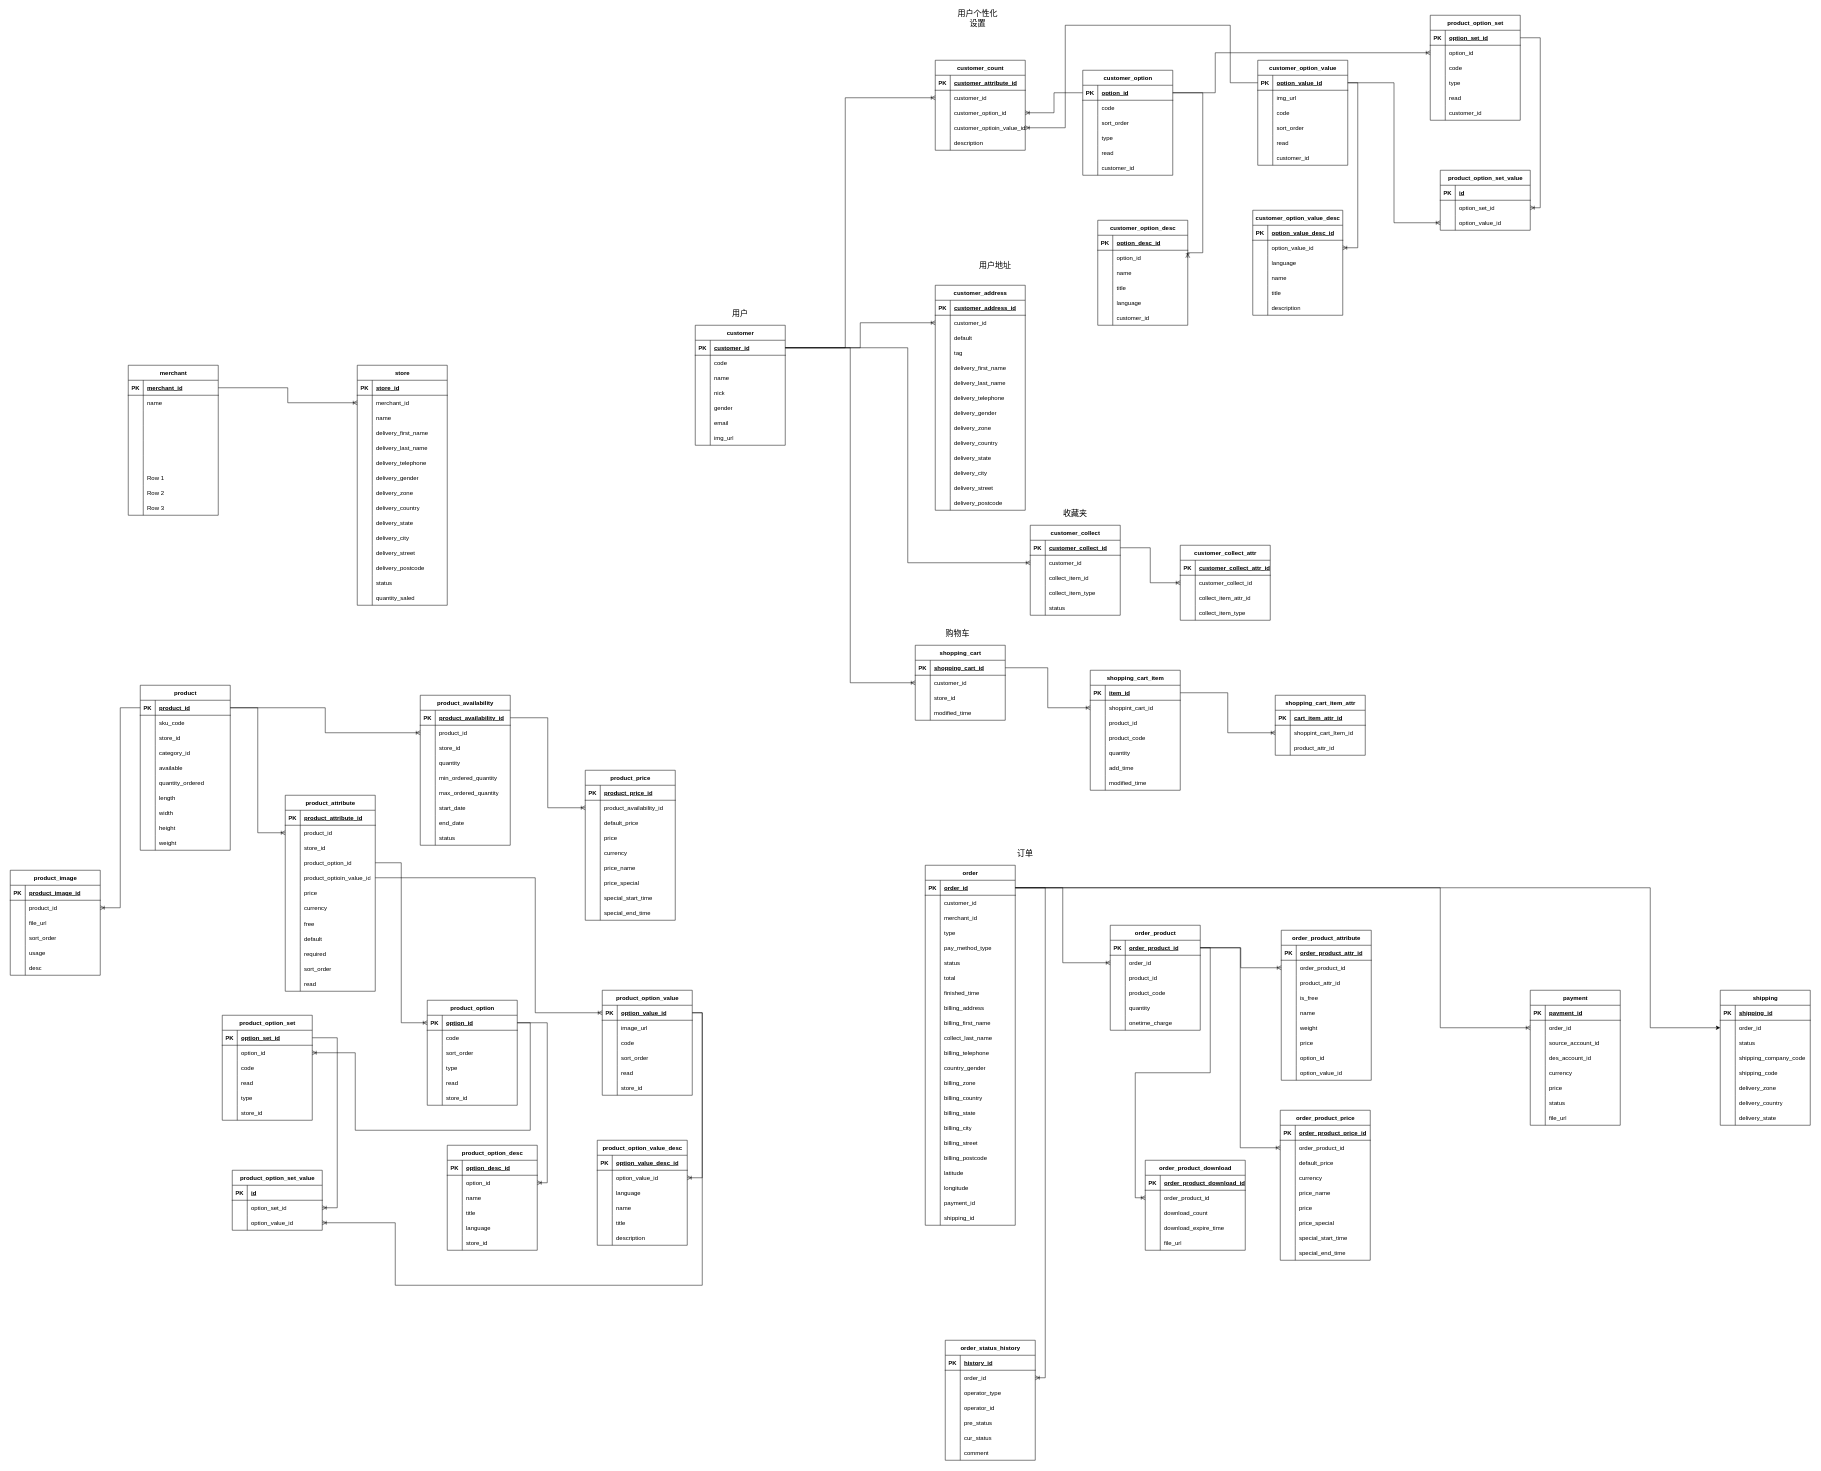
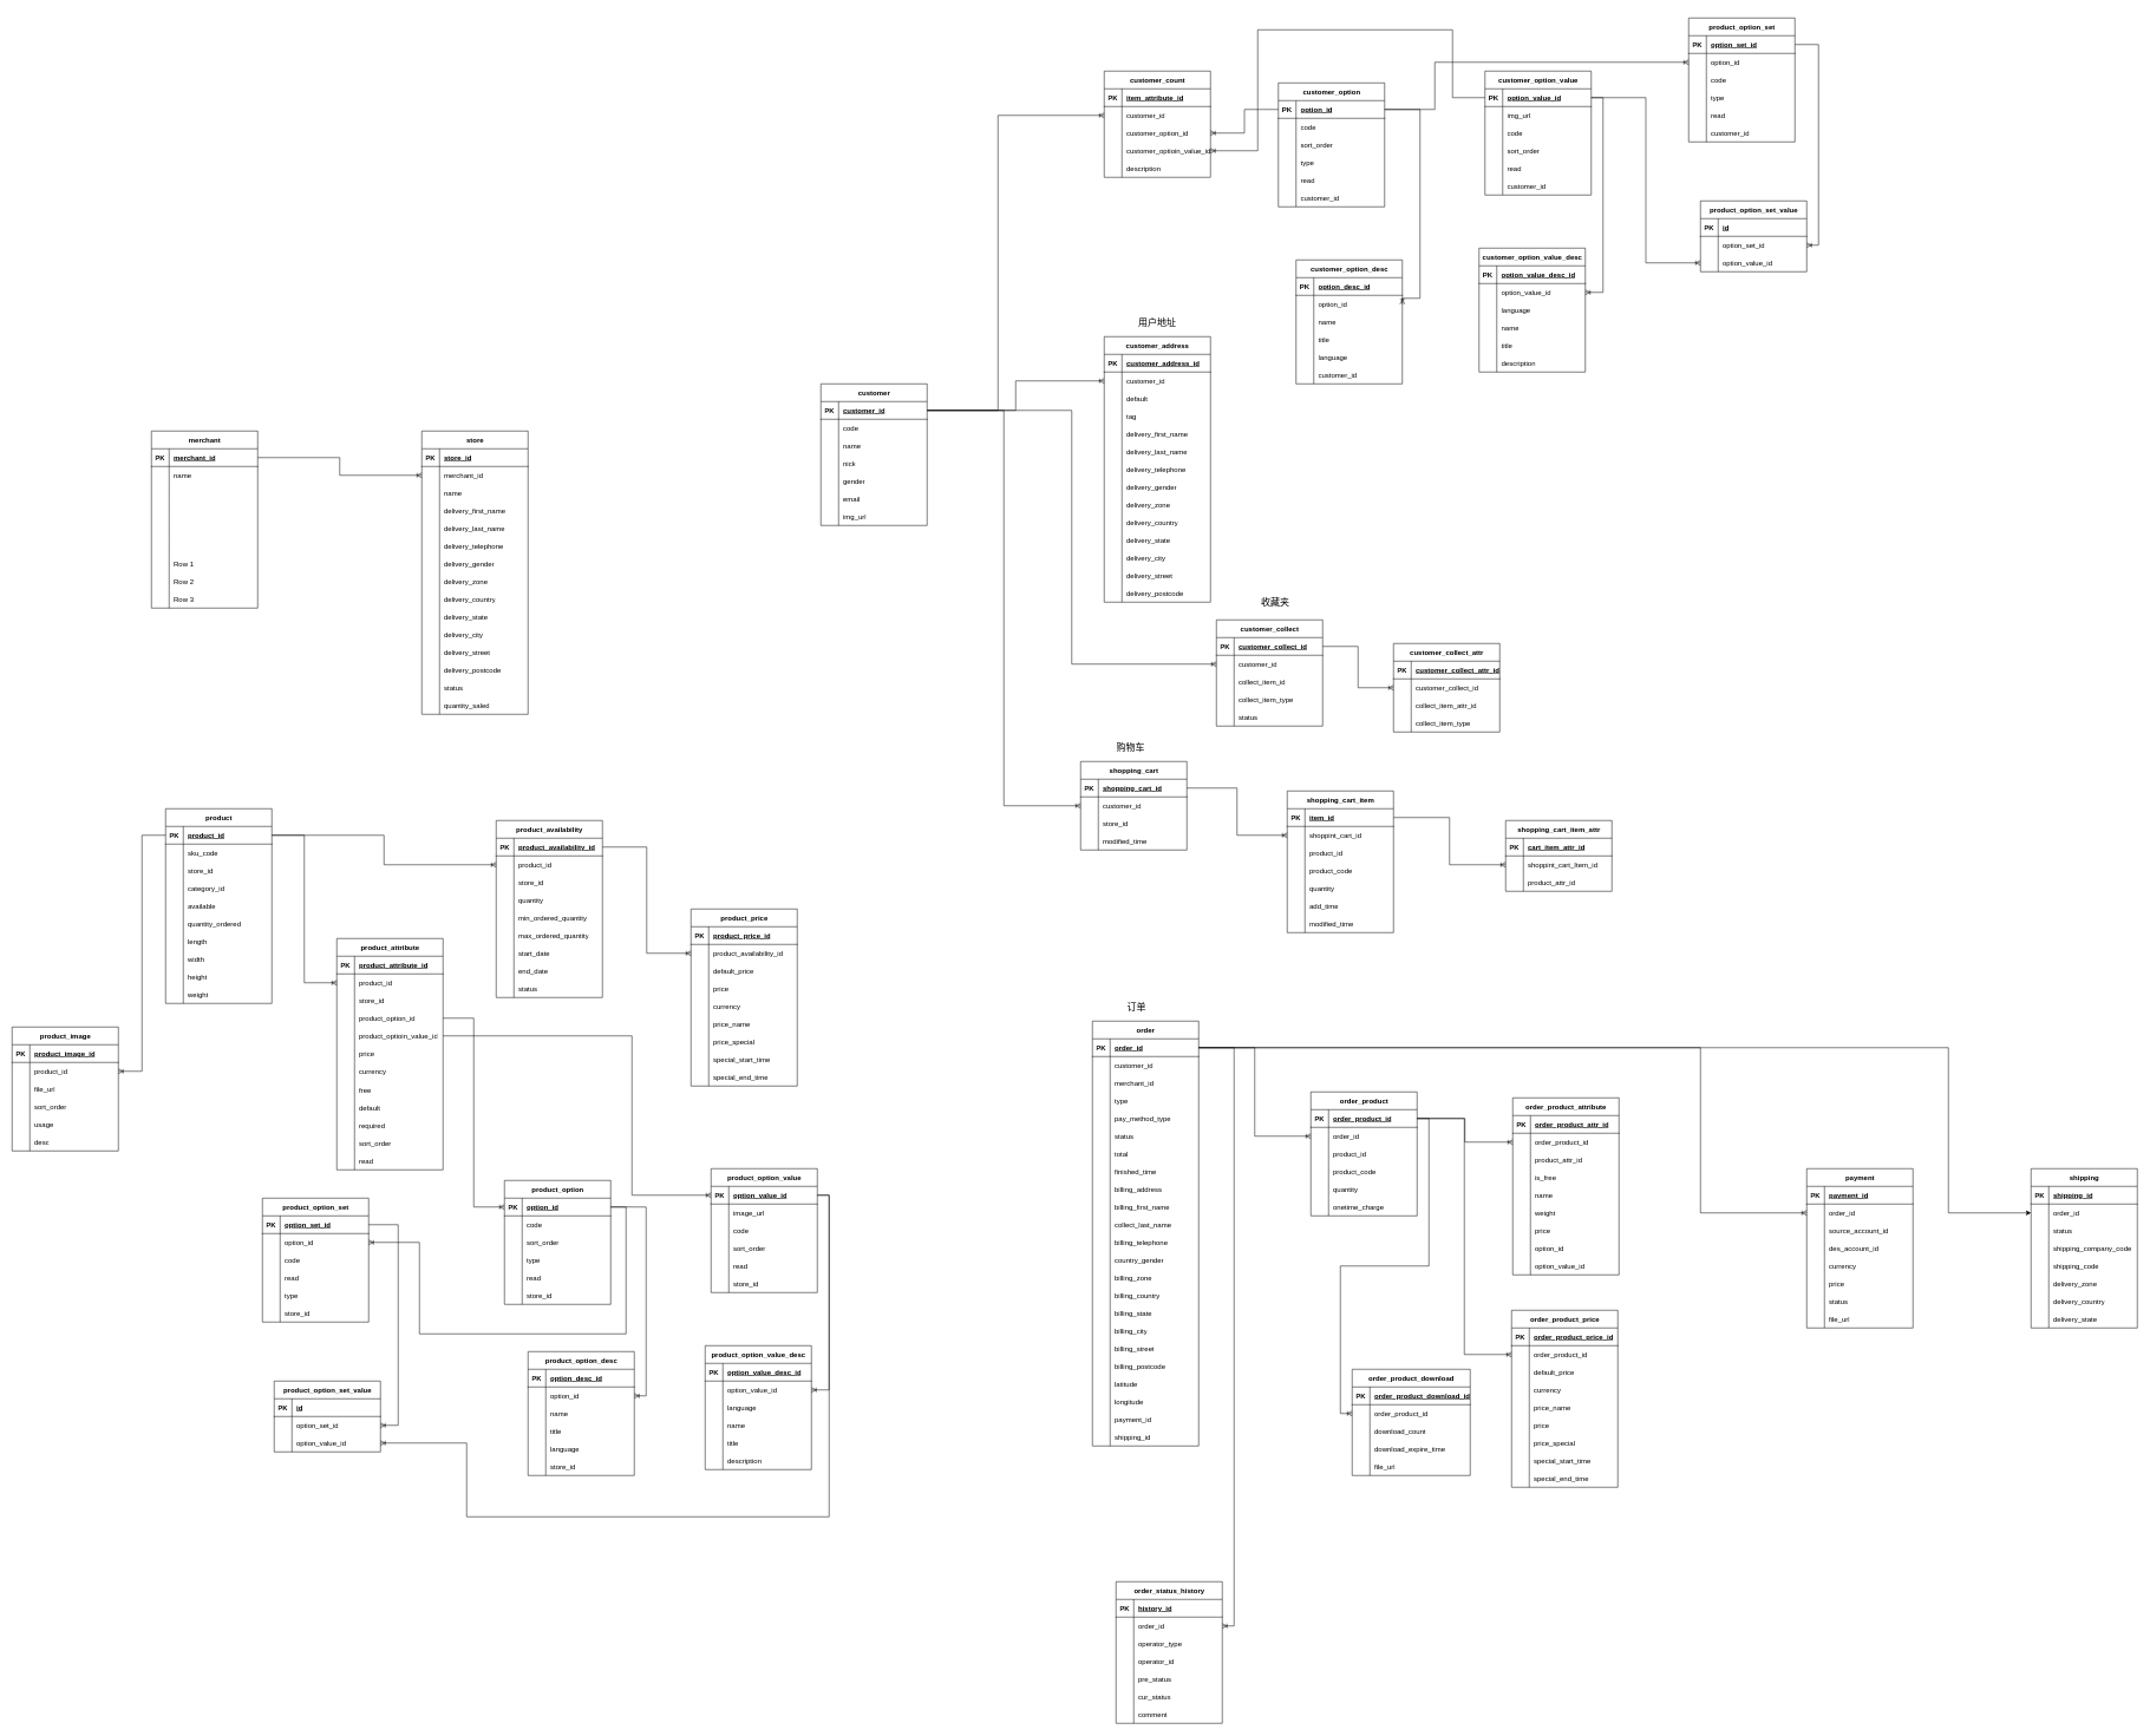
- <mxCell id="852" value="&lt;font style=&quot;font-size: 16px;&quot;&gt;用户个性化设置&lt;/font&gt;" style="text;html=1;strokeColor=none;fillColor=none;align=center;verticalAlign=middle;whiteSpace=wrap;rounded=0;" parent="1" vertex="1"><mxGeometry x="1910" y="20" width="90" height="30" as="geometry" /></mxCell>
- <mxCell id="678" value="customer_attribute_id" style="shape=partialRectangle;connectable=0;fillColor=none;top=0;left=0;bottom=0;right=0;align=left;spacingLeft=6;fontStyle=5;overflow=hidden;whiteSpace=wrap;html=1;" parent="676" vertex="1"><mxGeometry x="30" width="150" height="30" as="geometry"><mxRectangle width="150" height="30" as="alternateBounds" /></mxGeometry></mxCell>
+ <mxCell id="678" value="item_attribute_id" style="shape=partialRectangle;connectable=0;fillColor=none;top=0;left=0;bottom=0;right=0;align=left;spacingLeft=6;fontStyle=5;overflow=hidden;whiteSpace=wrap;html=1;" parent="676" vertex="1"><mxGeometry x="30" width="150" height="30" as="geometry"><mxRectangle width="150" height="30" as="alternateBounds" /></mxGeometry></mxCell>
- <mxCell id="851" value="&lt;font style=&quot;font-size: 16px;&quot;&gt;用户地址&lt;/font&gt;" style="text;html=1;strokeColor=none;fillColor=none;align=center;verticalAlign=middle;whiteSpace=wrap;rounded=0;" parent="1" vertex="1"><mxGeometry x="1945" y="515" width="90" height="30" as="geometry" /></mxCell>
+ <mxCell id="851" value="&lt;font style=&quot;font-size: 16px;&quot;&gt;用户地址&lt;/font&gt;" style="text;html=1;strokeColor=none;fillColor=none;align=center;verticalAlign=middle;whiteSpace=wrap;rounded=0;" parent="1" vertex="1"><mxGeometry x="1915" y="530" width="90" height="30" as="geometry" /></mxCell>
- <mxCell id="850" value="&lt;font style=&quot;font-size: 16px;&quot;&gt;用户&lt;/font&gt;" style="text;html=1;strokeColor=none;fillColor=none;align=center;verticalAlign=middle;whiteSpace=wrap;rounded=0;" parent="1" vertex="1"><mxGeometry x="1450" y="610" width="60" height="30" as="geometry" /></mxCell>
- <mxCell id="853" value="&lt;font style=&quot;font-size: 16px;&quot;&gt;收藏夹&lt;/font&gt;" style="text;html=1;strokeColor=none;fillColor=none;align=center;verticalAlign=middle;whiteSpace=wrap;rounded=0;" parent="1" vertex="1"><mxGeometry x="2105" y="1010" width="90" height="30" as="geometry" /></mxCell>
+ <mxCell id="853" value="&lt;font style=&quot;font-size: 16px;&quot;&gt;收藏夹&lt;/font&gt;" style="text;html=1;strokeColor=none;fillColor=none;align=center;verticalAlign=middle;whiteSpace=wrap;rounded=0;" parent="1" vertex="1"><mxGeometry x="2115" y="1005" width="90" height="30" as="geometry" /></mxCell>
- <mxCell id="855" value="&lt;font style=&quot;font-size: 16px;&quot;&gt;订单&lt;/font&gt;" style="text;html=1;strokeColor=none;fillColor=none;align=center;verticalAlign=middle;whiteSpace=wrap;rounded=0;" parent="1" vertex="1"><mxGeometry x="2005" y="1690" width="90" height="30" as="geometry" /></mxCell>
+ <mxCell id="855" value="&lt;font style=&quot;font-size: 16px;&quot;&gt;订单&lt;/font&gt;" style="text;html=1;strokeColor=none;fillColor=none;align=center;verticalAlign=middle;whiteSpace=wrap;rounded=0;" parent="1" vertex="1"><mxGeometry x="1880" y="1690" width="90" height="30" as="geometry" /></mxCell>
